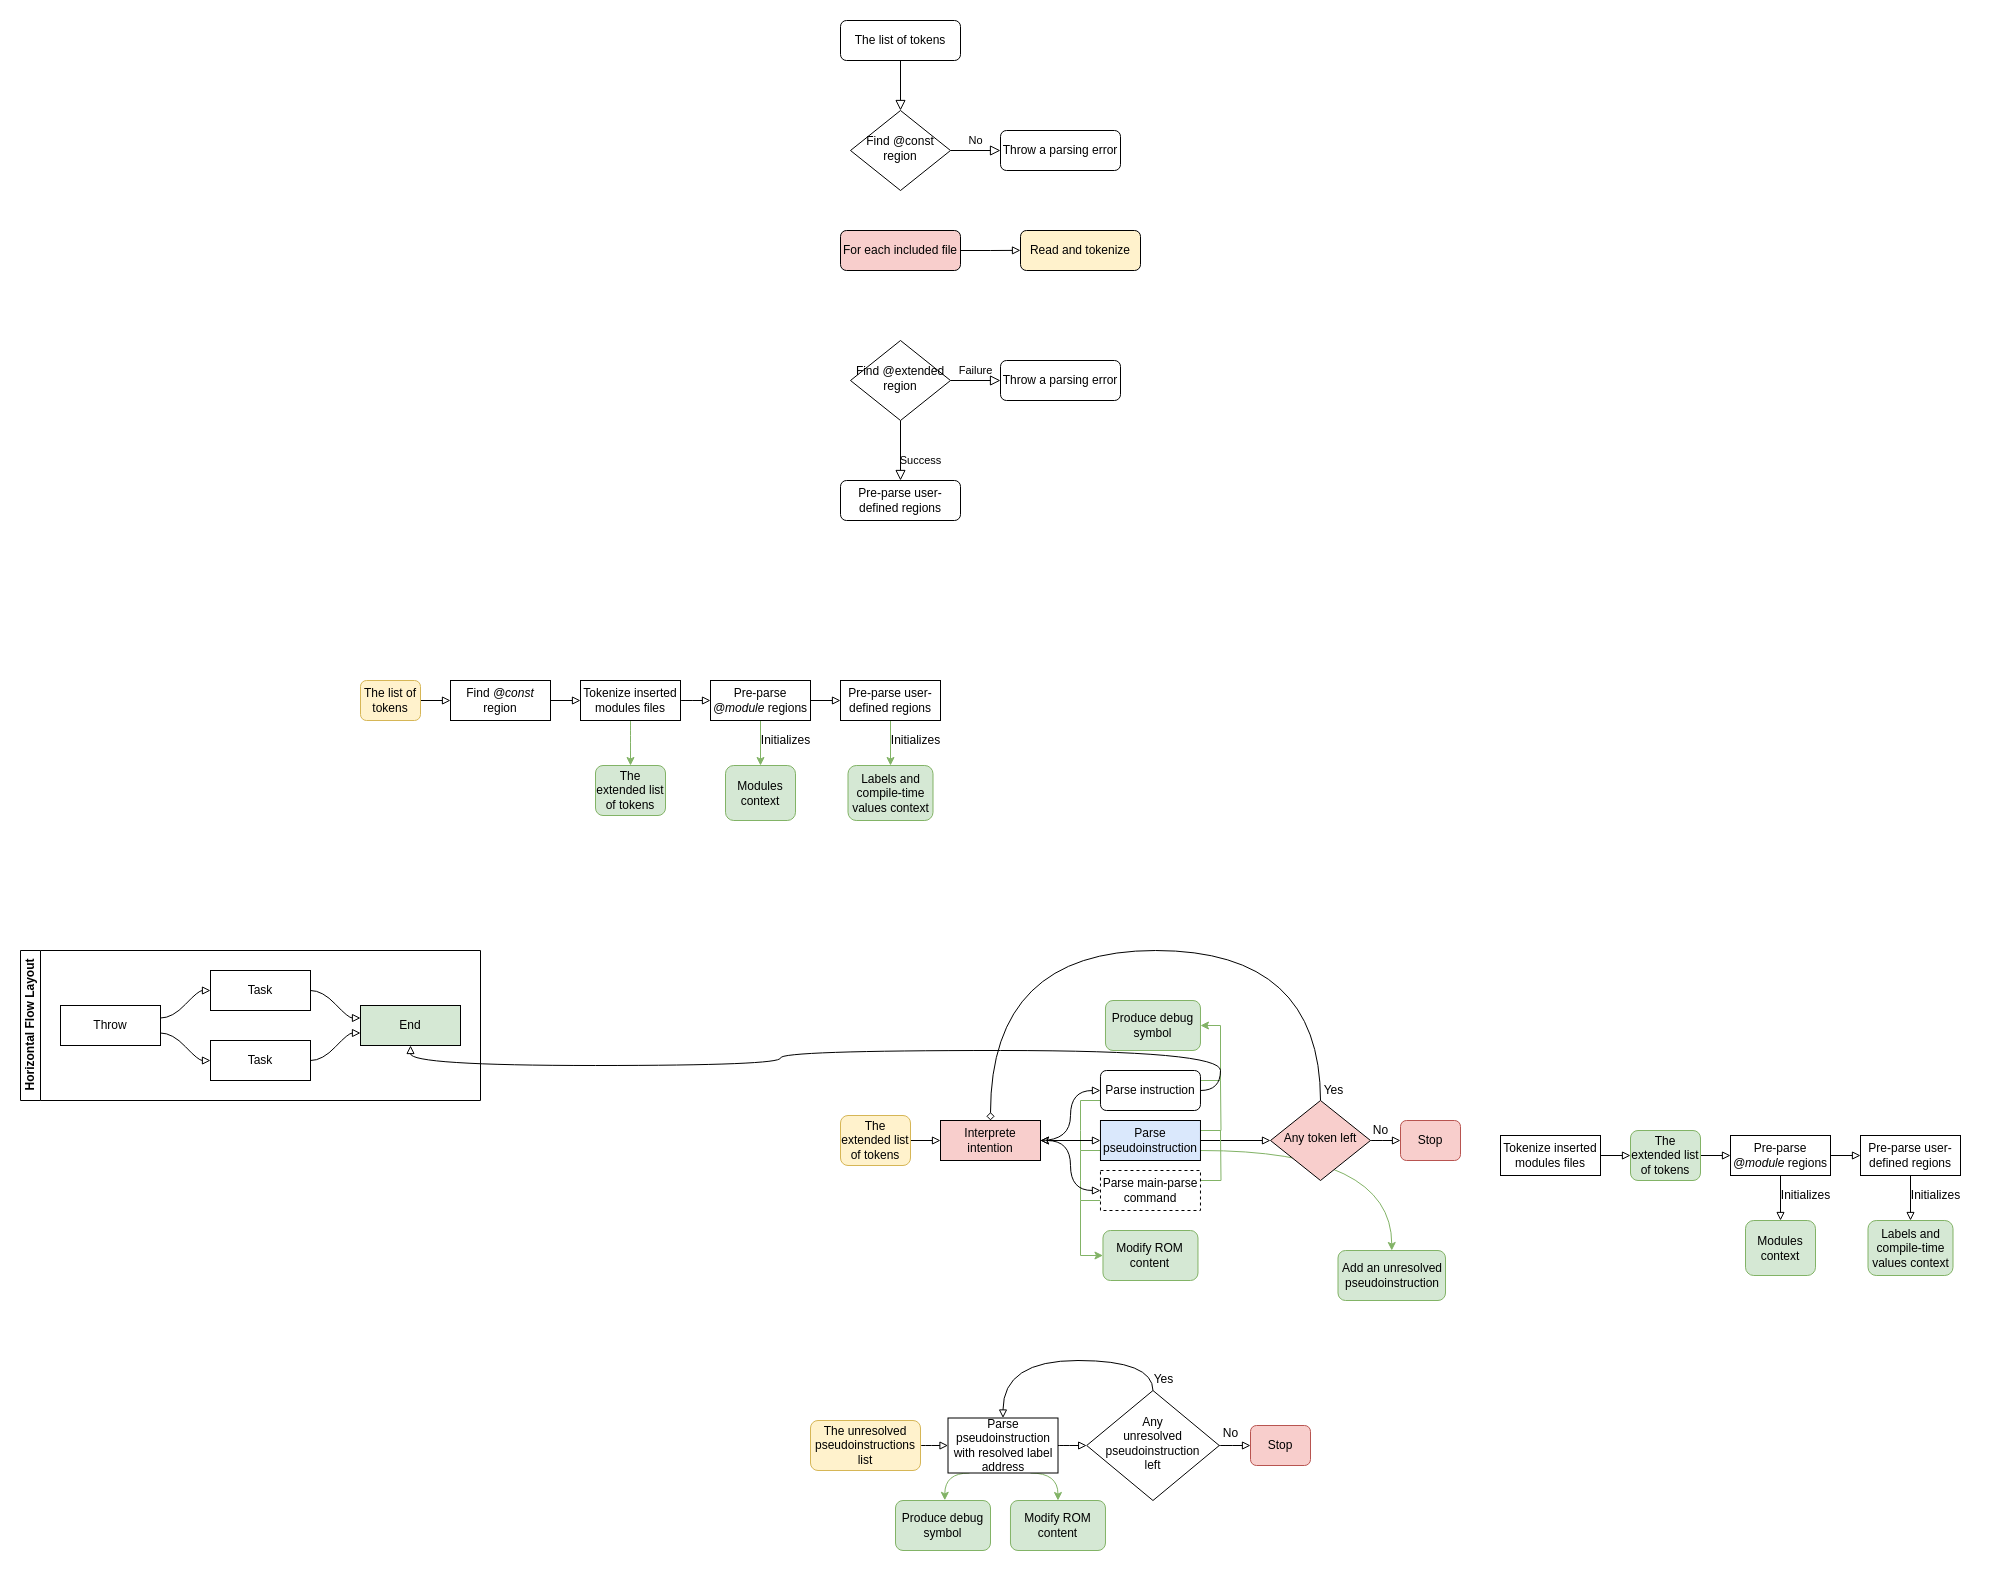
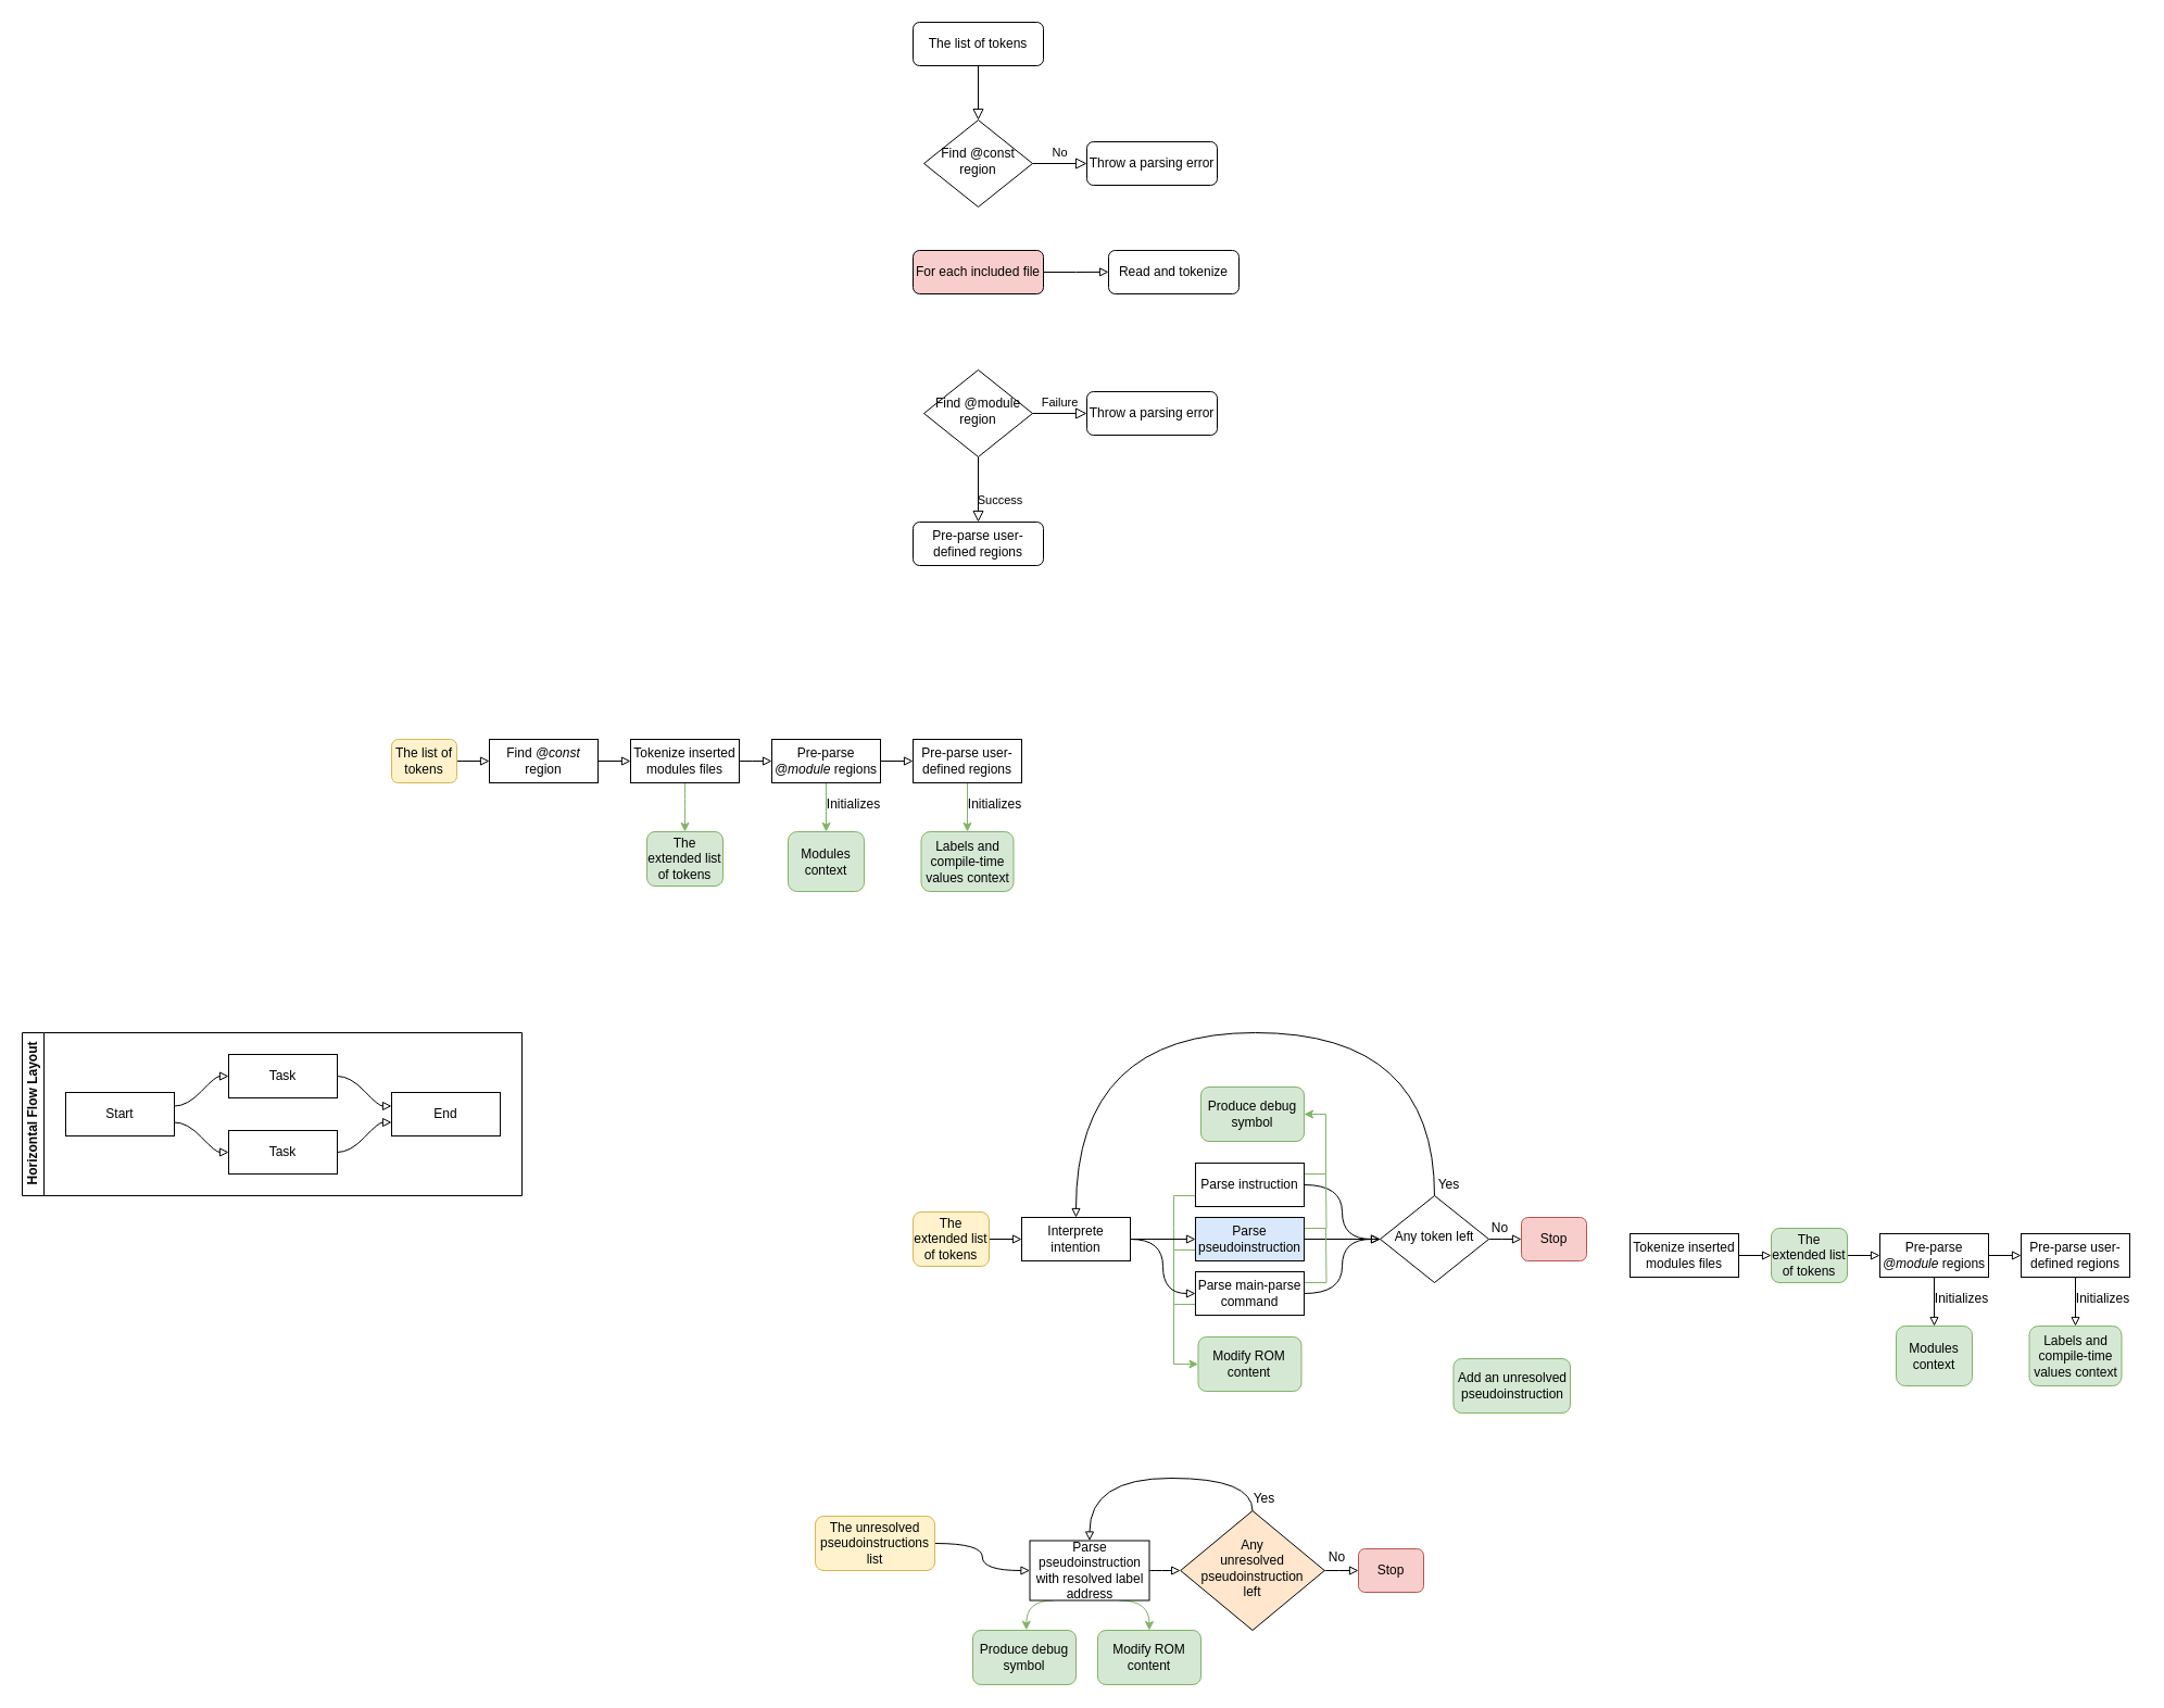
- <mxCell id="14" value="Read and tokenize" style="rounded=1;whiteSpace=wrap;html=1;fontSize=12;glass=0;strokeWidth=1;shadow=0;fillColor=#fff2cc;" vertex="1" parent="1"><mxGeometry x="1020" y="230" width="120" height="40" as="geometry" /></mxCell>
+ <mxCell id="14" value="Read and tokenize" style="rounded=1;whiteSpace=wrap;html=1;fontSize=12;glass=0;strokeWidth=1;shadow=0;" vertex="1" parent="1"><mxGeometry x="1020" y="230" width="120" height="40" as="geometry" /></mxCell>
- <mxCell id="9" value="Find @extended region" style="rhombus;whiteSpace=wrap;html=1;shadow=0;fontFamily=Helvetica;fontSize=12;align=center;strokeWidth=1;spacing=6;spacingTop=-4;" parent="1" vertex="1"><mxGeometry x="850" y="340" width="100" height="80" as="geometry" /></mxCell>
+ <mxCell id="9" value="Find @module region" style="rhombus;whiteSpace=wrap;html=1;shadow=0;fontFamily=Helvetica;fontSize=12;align=center;strokeWidth=1;spacing=6;spacingTop=-4;" parent="1" vertex="1"><mxGeometry x="850" y="340" width="100" height="80" as="geometry" /></mxCell>
- <mxCell id="16" value="Throw" style="whiteSpace=wrap;html=1;" vertex="1" parent="15"><mxGeometry x="40" y="55" width="100" height="40" as="geometry" /></mxCell>
+ <mxCell id="16" value="Start" style="whiteSpace=wrap;html=1;" vertex="1" parent="15"><mxGeometry x="40" y="55" width="100" height="40" as="geometry" /></mxCell>
- <mxCell id="21" value="End" style="whiteSpace=wrap;html=1;fillColor=#d5e8d4;" vertex="1" parent="15"><mxGeometry x="340" y="55" width="100" height="40" as="geometry" /></mxCell>
+ <mxCell id="21" value="End" style="whiteSpace=wrap;html=1;" vertex="1" parent="15"><mxGeometry x="340" y="55" width="100" height="40" as="geometry" /></mxCell>
- <mxCell id="44" style="edgeStyle=orthogonalEdgeStyle;rounded=0;orthogonalLoop=1;jettySize=auto;html=1;exitX=1;exitY=0.5;exitDx=0;exitDy=0;startArrow=none;startFill=0;endArrow=block;endFill=0;curved=1;" edge="1" parent="1" source="45" target="21"><mxGeometry relative="1" as="geometry" /></mxCell>
+ <mxCell id="44" style="edgeStyle=orthogonalEdgeStyle;rounded=0;orthogonalLoop=1;jettySize=auto;html=1;exitX=1;exitY=0.5;exitDx=0;exitDy=0;entryX=0;entryY=0.5;entryDx=0;entryDy=0;startArrow=none;startFill=0;endArrow=block;endFill=0;curved=1;" edge="1" parent="1" source="45" target="75"><mxGeometry relative="1" as="geometry" /></mxCell>
- <mxCell id="45" value="Parse instruction" style="whiteSpace=wrap;html=1;rounded=1;" vertex="1" parent="1"><mxGeometry x="1099.97" y="1070" width="100" height="40" as="geometry" /></mxCell>
+ <mxCell id="45" value="Parse instruction" style="whiteSpace=wrap;html=1;" vertex="1" parent="1"><mxGeometry x="1099.97" y="1070" width="100" height="40" as="geometry" /></mxCell>
- <mxCell id="73" style="edgeStyle=orthogonalEdgeStyle;curved=1;rounded=0;orthogonalLoop=1;jettySize=auto;html=1;exitX=0.5;exitY=0;exitDx=0;exitDy=0;entryX=0.5;entryY=0;entryDx=0;entryDy=0;startArrow=none;startFill=0;endArrow=diamond;endFill=0;" edge="1" parent="1" source="75" target="77"><mxGeometry relative="1" as="geometry"><Array as="points"><mxPoint x="1320" y="950" /><mxPoint x="990" y="950" /></Array></mxGeometry></mxCell>
+ <mxCell id="73" style="edgeStyle=orthogonalEdgeStyle;curved=1;rounded=0;orthogonalLoop=1;jettySize=auto;html=1;exitX=0.5;exitY=0;exitDx=0;exitDy=0;entryX=0.5;entryY=0;entryDx=0;entryDy=0;startArrow=none;startFill=0;endArrow=block;endFill=0;" edge="1" parent="1" source="75" target="77"><mxGeometry relative="1" as="geometry"><Array as="points"><mxPoint x="1320" y="950" /><mxPoint x="990" y="950" /></Array></mxGeometry></mxCell>
- <mxCell id="76" style="edgeStyle=orthogonalEdgeStyle;rounded=0;orthogonalLoop=1;jettySize=auto;html=1;exitX=1;exitY=0.5;exitDx=0;exitDy=0;entryX=0;entryY=0.5;entryDx=0;entryDy=0;endArrow=block;endFill=0;curved=1;" edge="1" parent="1" source="77" target="45"><mxGeometry relative="1" as="geometry" /></mxCell>
- <mxCell id="77" value="Interprete intention" style="whiteSpace=wrap;html=1;fillColor=#f8cecc;" vertex="1" parent="1"><mxGeometry x="940" y="1120" width="100" height="40" as="geometry" /></mxCell>
+ <mxCell id="77" value="Interprete intention" style="whiteSpace=wrap;html=1;" vertex="1" parent="1"><mxGeometry x="940" y="1120" width="100" height="40" as="geometry" /></mxCell>
- <mxCell id="62" style="edgeStyle=orthogonalEdgeStyle;rounded=0;orthogonalLoop=1;jettySize=auto;html=1;exitX=0;exitY=0.5;exitDx=0;exitDy=0;startArrow=block;startFill=0;endArrow=classic;endFill=0;entryX=1;entryY=0.5;entryDx=0;entryDy=0;" edge="1" parent="1" source="65" target="77"><mxGeometry relative="1" as="geometry"><mxPoint x="1060" y="1139.793" as="targetPoint" /></mxGeometry></mxCell>
+ <mxCell id="62" style="edgeStyle=orthogonalEdgeStyle;rounded=0;orthogonalLoop=1;jettySize=auto;html=1;exitX=0;exitY=0.5;exitDx=0;exitDy=0;startArrow=block;startFill=0;endArrow=none;endFill=0;entryX=1;entryY=0.5;entryDx=0;entryDy=0;" edge="1" parent="1" source="65" target="77"><mxGeometry relative="1" as="geometry"><mxPoint x="1060" y="1139.793" as="targetPoint" /></mxGeometry></mxCell>
- <mxCell id="63" style="edgeStyle=orthogonalEdgeStyle;rounded=0;orthogonalLoop=1;jettySize=auto;html=1;exitX=1;exitY=0.5;exitDx=0;exitDy=0;entryX=0;entryY=0.5;entryDx=0;entryDy=0;startArrow=none;startFill=0;endArrow=block;endFill=0;" edge="1" parent="1" source="65" target="75"><mxGeometry relative="1" as="geometry" /></mxCell>
+ <mxCell id="63" style="edgeStyle=orthogonalEdgeStyle;rounded=0;orthogonalLoop=1;jettySize=auto;html=1;exitX=1;exitY=0.5;exitDx=0;exitDy=0;entryX=0;entryY=0.5;entryDx=0;entryDy=0;startArrow=none;startFill=0;endArrow=none;endFill=0;" edge="1" parent="1" source="65" target="75"><mxGeometry relative="1" as="geometry" /></mxCell>
- <mxCell id="75" value="Any token left" style="rhombus;whiteSpace=wrap;html=1;shadow=0;fontFamily=Helvetica;fontSize=12;align=center;strokeWidth=1;spacing=6;spacingTop=-4;fillColor=#f8cecc;" vertex="1" parent="1"><mxGeometry x="1270" y="1100" width="100" height="80" as="geometry" /></mxCell>
+ <mxCell id="75" value="Any token left" style="rhombus;whiteSpace=wrap;html=1;shadow=0;fontFamily=Helvetica;fontSize=12;align=center;strokeWidth=1;spacing=6;spacingTop=-4;" vertex="1" parent="1"><mxGeometry x="1270" y="1100" width="100" height="80" as="geometry" /></mxCell>
- <mxCell id="68" style="edgeStyle=orthogonalEdgeStyle;rounded=0;orthogonalLoop=1;jettySize=auto;html=1;exitX=0;exitY=0.5;exitDx=0;exitDy=0;entryX=1;entryY=0.5;entryDx=0;entryDy=0;endArrow=classic;endFill=0;startArrow=block;startFill=0;curved=1;" edge="1" parent="1" source="70" target="77"><mxGeometry relative="1" as="geometry" /></mxCell>
+ <mxCell id="68" style="edgeStyle=orthogonalEdgeStyle;rounded=0;orthogonalLoop=1;jettySize=auto;html=1;exitX=0;exitY=0.5;exitDx=0;exitDy=0;entryX=1;entryY=0.5;entryDx=0;entryDy=0;endArrow=none;endFill=0;startArrow=block;startFill=0;curved=1;" edge="1" parent="1" source="70" target="77"><mxGeometry relative="1" as="geometry" /></mxCell>
+ <mxCell id="69" style="edgeStyle=orthogonalEdgeStyle;rounded=0;orthogonalLoop=1;jettySize=auto;html=1;exitX=1;exitY=0.5;exitDx=0;exitDy=0;startArrow=none;startFill=0;endArrow=block;endFill=0;curved=1;" edge="1" parent="1" source="70" target="75"><mxGeometry relative="1" as="geometry" /></mxCell>
- <mxCell id="70" value="Parse main-parse command" style="whiteSpace=wrap;html=1;dashed=1;" vertex="1" parent="1"><mxGeometry x="1099.97" y="1170" width="100" height="40" as="geometry" /></mxCell>
+ <mxCell id="70" value="Parse main-parse command" style="whiteSpace=wrap;html=1;" vertex="1" parent="1"><mxGeometry x="1099.97" y="1170" width="100" height="40" as="geometry" /></mxCell>
- <mxCell id="64" style="edgeStyle=orthogonalEdgeStyle;curved=1;rounded=0;orthogonalLoop=1;jettySize=auto;html=1;exitX=1;exitY=0.75;exitDx=0;exitDy=0;startArrow=none;startFill=0;endArrow=classic;endFill=1;fillColor=#d5e8d4;strokeColor=#82b366;entryX=0.5;entryY=0;entryDx=0;entryDy=0;" edge="1" parent="1" source="65" target="95"><mxGeometry relative="1" as="geometry"><mxPoint x="1280" y="1220" as="targetPoint" /></mxGeometry></mxCell>
- <mxCell id="82" value="The unresolved pseudoinstructions list" style="rounded=1;whiteSpace=wrap;html=1;fontSize=12;glass=0;strokeWidth=1;shadow=0;fillColor=#fff2cc;strokeColor=#d6b656;" vertex="1" parent="1"><mxGeometry x="810" y="1420" width="110" height="50" as="geometry" /></mxCell>
+ <mxCell id="82" value="The unresolved pseudoinstructions list" style="rounded=1;whiteSpace=wrap;html=1;fontSize=12;glass=0;strokeWidth=1;shadow=0;fillColor=#fff2cc;strokeColor=#d6b656;" vertex="1" parent="1"><mxGeometry x="750" y="1395" width="110" height="50" as="geometry" /></mxCell>
- <mxCell id="89" value="Any&lt;br&gt;unresolved pseudoinstruction&lt;br&gt;left" style="rhombus;whiteSpace=wrap;html=1;shadow=0;fontFamily=Helvetica;fontSize=12;align=center;strokeWidth=1;spacing=6;spacingTop=-4;" vertex="1" parent="1"><mxGeometry x="1086.19" y="1390" width="132.56" height="110" as="geometry" /></mxCell>
+ <mxCell id="89" value="Any&lt;br&gt;unresolved pseudoinstruction&lt;br&gt;left" style="rhombus;whiteSpace=wrap;html=1;shadow=0;fontFamily=Helvetica;fontSize=12;align=center;strokeWidth=1;spacing=6;spacingTop=-4;fillColor=#ffe6cc;" vertex="1" parent="1"><mxGeometry x="1086.19" y="1390" width="132.56" height="110" as="geometry" /></mxCell>
